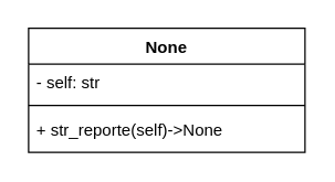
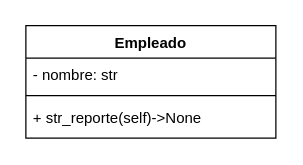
- <mxCell id="2" value="None" style="swimlane;fontStyle=1;align=center;verticalAlign=top;childLayout=stackLayout;horizontal=1;startSize=26;horizontalStack=0;resizeParent=1;resizeParentMax=0;resizeLast=0;collapsible=1;marginBottom=0;whiteSpace=wrap;html=1;" parent="1" vertex="1"><mxGeometry x="20" y="20" width="200" height="90" as="geometry" /></mxCell>
+ <mxCell id="2" value="Empleado" style="swimlane;fontStyle=1;align=center;verticalAlign=top;childLayout=stackLayout;horizontal=1;startSize=26;horizontalStack=0;resizeParent=1;resizeParentMax=0;resizeLast=0;collapsible=1;marginBottom=0;whiteSpace=wrap;html=1;" parent="1" vertex="1"><mxGeometry x="20" y="20" width="200" height="90" as="geometry" /></mxCell>
- <mxCell id="3" value="- self: str" style="text;strokeColor=none;fillColor=none;align=left;verticalAlign=top;spacingLeft=4;spacingRight=4;overflow=hidden;rotatable=0;points=[[0,0.5],[1,0.5]];portConstraint=eastwest;whiteSpace=wrap;html=1;" parent="2" vertex="1"><mxGeometry y="26" width="200" height="26" as="geometry" /></mxCell>
+ <mxCell id="3" value="- nombre: str" style="text;strokeColor=none;fillColor=none;align=left;verticalAlign=top;spacingLeft=4;spacingRight=4;overflow=hidden;rotatable=0;points=[[0,0.5],[1,0.5]];portConstraint=eastwest;whiteSpace=wrap;html=1;" parent="2" vertex="1"><mxGeometry y="26" width="200" height="26" as="geometry" /></mxCell>
